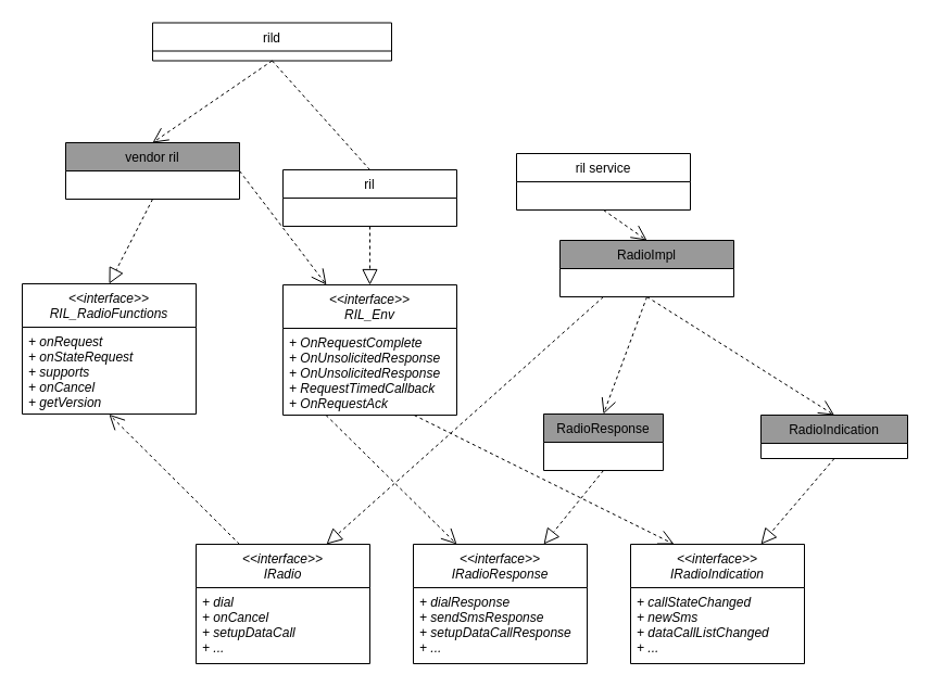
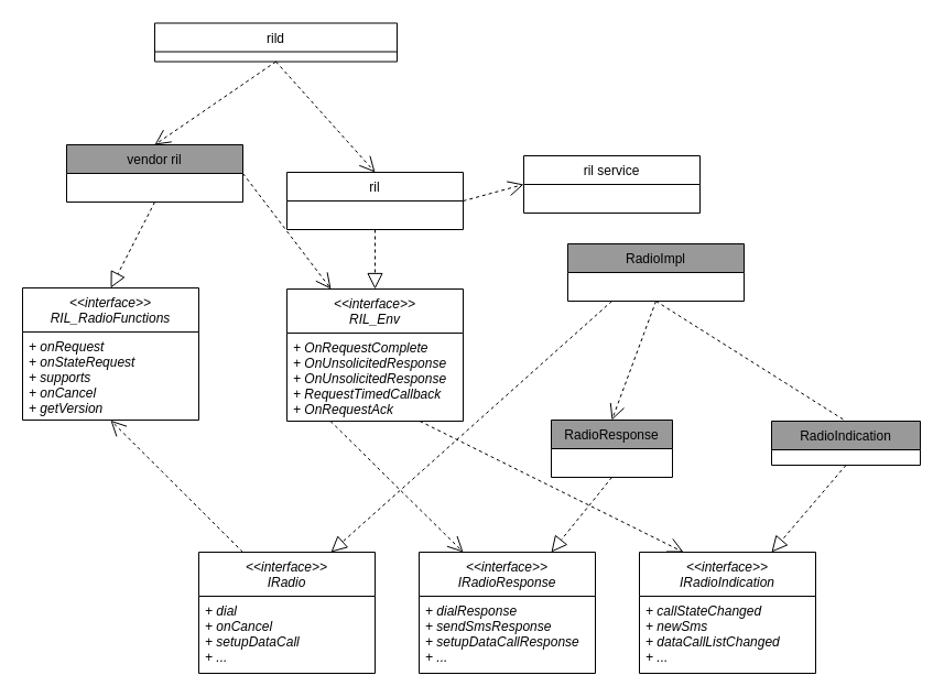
- <mxCell id="13" value="" style="endArrow=none;endSize=12;dashed=1;html=1;exitX=0.5;exitY=1;exitDx=0;exitDy=0;entryX=0.5;entryY=0;entryDx=0;entryDy=0;" parent="1" source="5" target="6" edge="1"><mxGeometry width="160" relative="1" as="geometry"><mxPoint x="230" y="82.5" as="sourcePoint" /><mxPoint x="110" y="151" as="targetPoint" /></mxGeometry></mxCell>
+ <mxCell id="13" value="" style="endArrow=open;endSize=12;dashed=1;html=1;exitX=0.5;exitY=1;exitDx=0;exitDy=0;entryX=0.5;entryY=0;entryDx=0;entryDy=0;" parent="1" source="5" target="6" edge="1"><mxGeometry width="160" relative="1" as="geometry"><mxPoint x="230" y="82.5" as="sourcePoint" /><mxPoint x="110" y="151" as="targetPoint" /></mxGeometry></mxCell>
+ <mxCell id="15" value="" style="endArrow=open;endSize=12;dashed=1;html=1;exitX=1;exitY=0.5;exitDx=0;exitDy=0;entryX=0;entryY=0.5;entryDx=0;entryDy=0;" parent="1" source="6" target="14" edge="1"><mxGeometry width="160" relative="1" as="geometry"><mxPoint x="480" y="201" as="sourcePoint" /><mxPoint x="600" y="269.5" as="targetPoint" /></mxGeometry></mxCell>
- <mxCell id="28" value="" style="endArrow=open;endSize=12;dashed=1;html=1;exitX=0.5;exitY=1;exitDx=0;exitDy=0;entryX=0.5;entryY=0;entryDx=0;entryDy=0;" parent="1" source="14" target="27" edge="1"><mxGeometry width="160" relative="1" as="geometry"><mxPoint x="555" y="201" as="sourcePoint" /><mxPoint x="365" y="269" as="targetPoint" /></mxGeometry></mxCell>
- <mxCell id="30" value="" style="endArrow=open;endSize=12;dashed=1;html=1;exitX=0.5;exitY=1;exitDx=0;exitDy=0;entryX=0.5;entryY=0;entryDx=0;entryDy=0;" parent="1" source="27" target="26" edge="1"><mxGeometry width="160" relative="1" as="geometry"><mxPoint x="590" y="323" as="sourcePoint" /><mxPoint x="590" y="391" as="targetPoint" /></mxGeometry></mxCell>
+ <mxCell id="30" value="" style="endArrow=none;endSize=12;dashed=1;html=1;exitX=0.5;exitY=1;exitDx=0;exitDy=0;entryX=0.5;entryY=0;entryDx=0;entryDy=0;" parent="1" source="27" target="26" edge="1"><mxGeometry width="160" relative="1" as="geometry"><mxPoint x="590" y="323" as="sourcePoint" /><mxPoint x="590" y="391" as="targetPoint" /></mxGeometry></mxCell>
